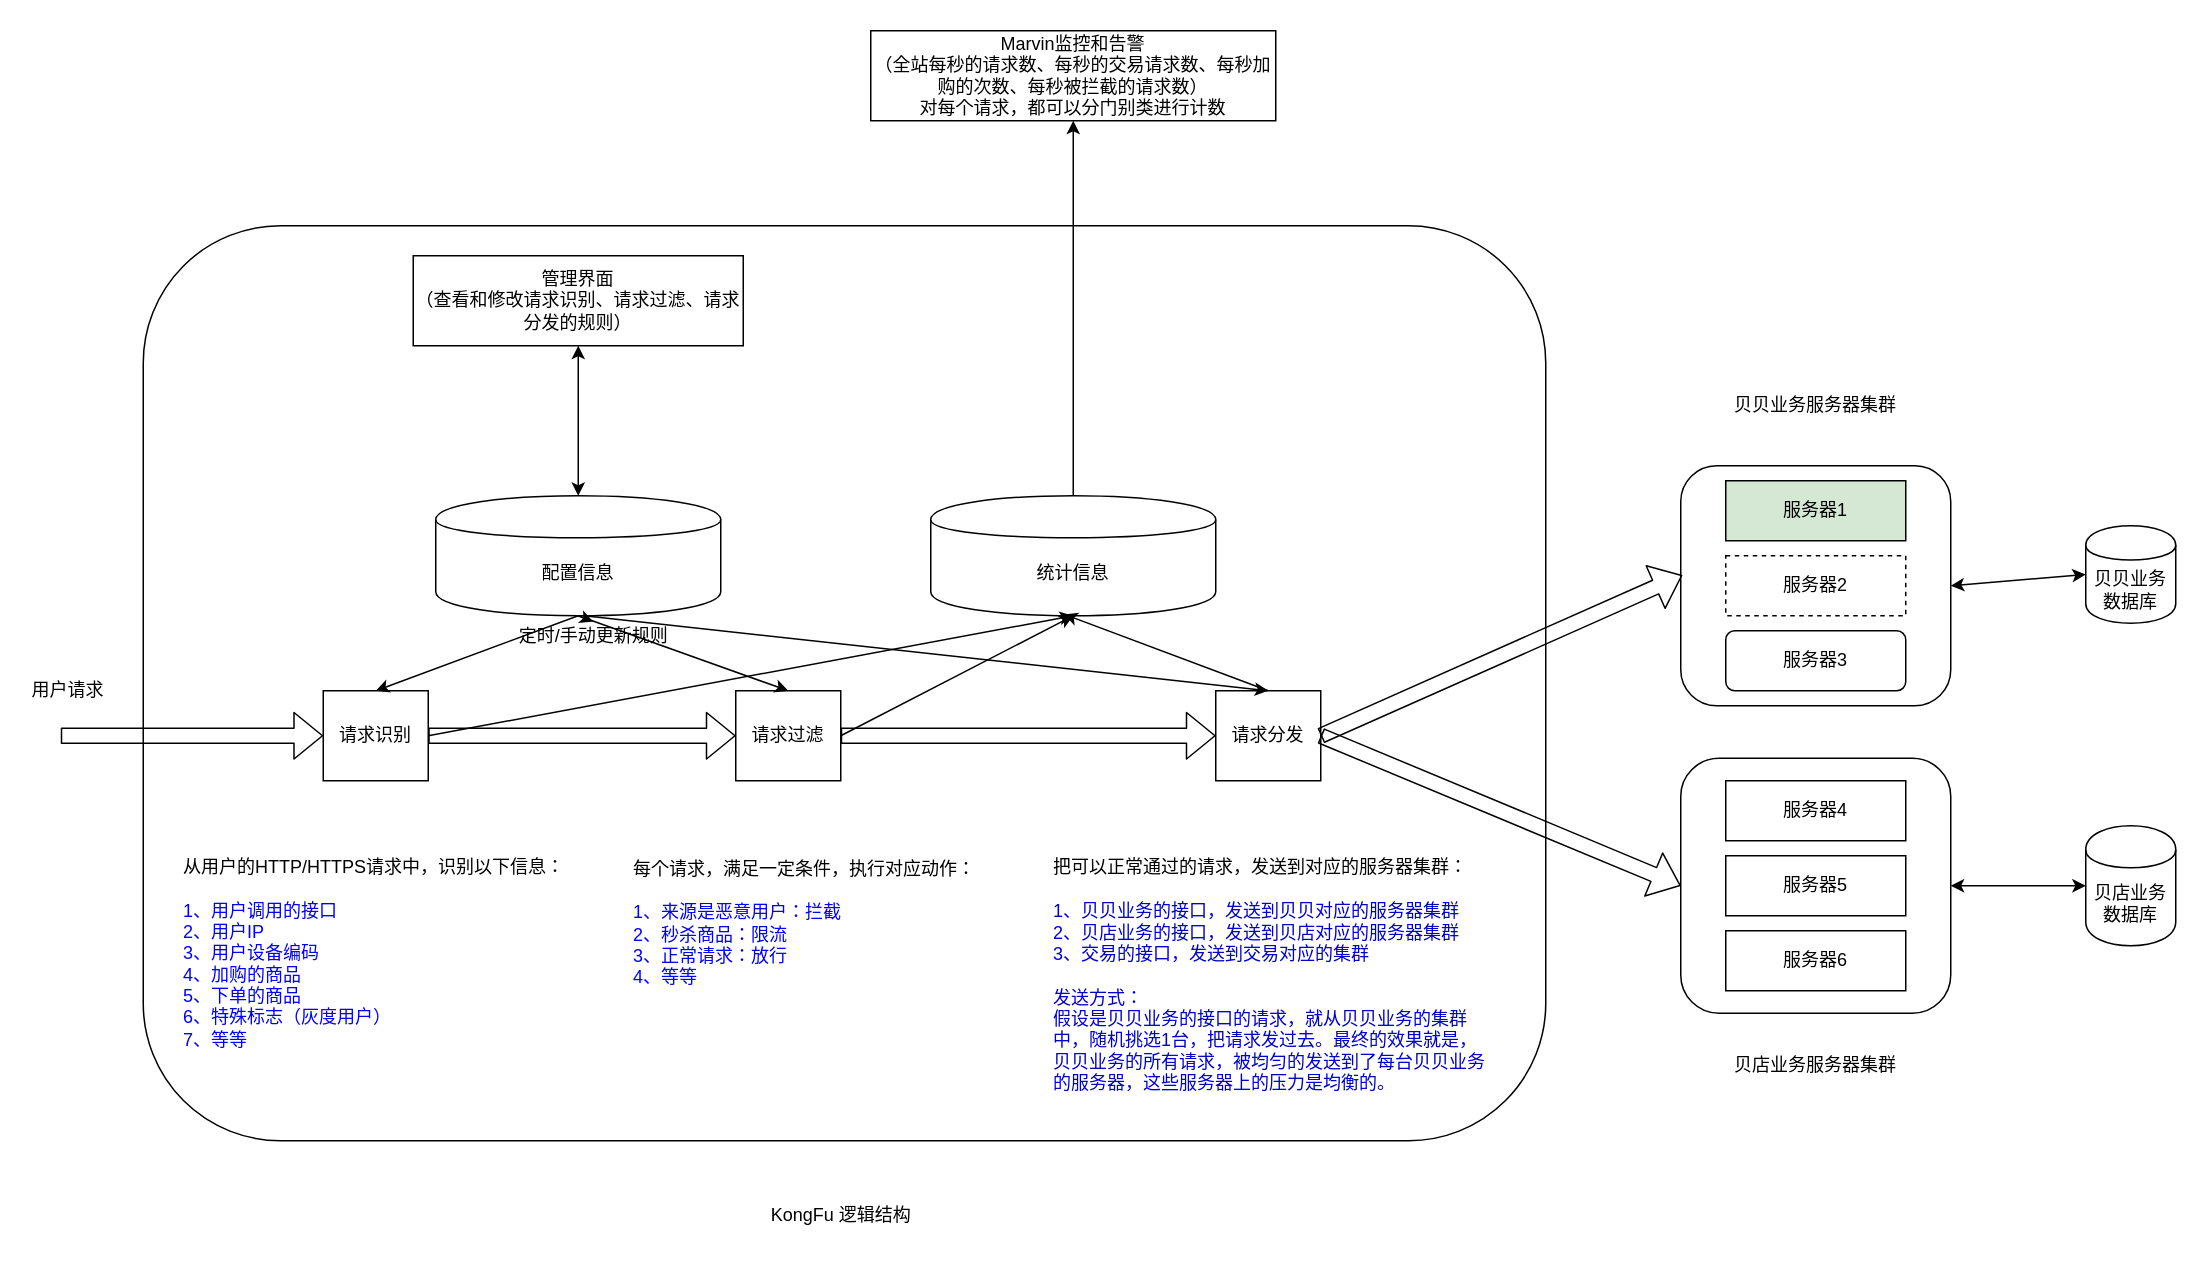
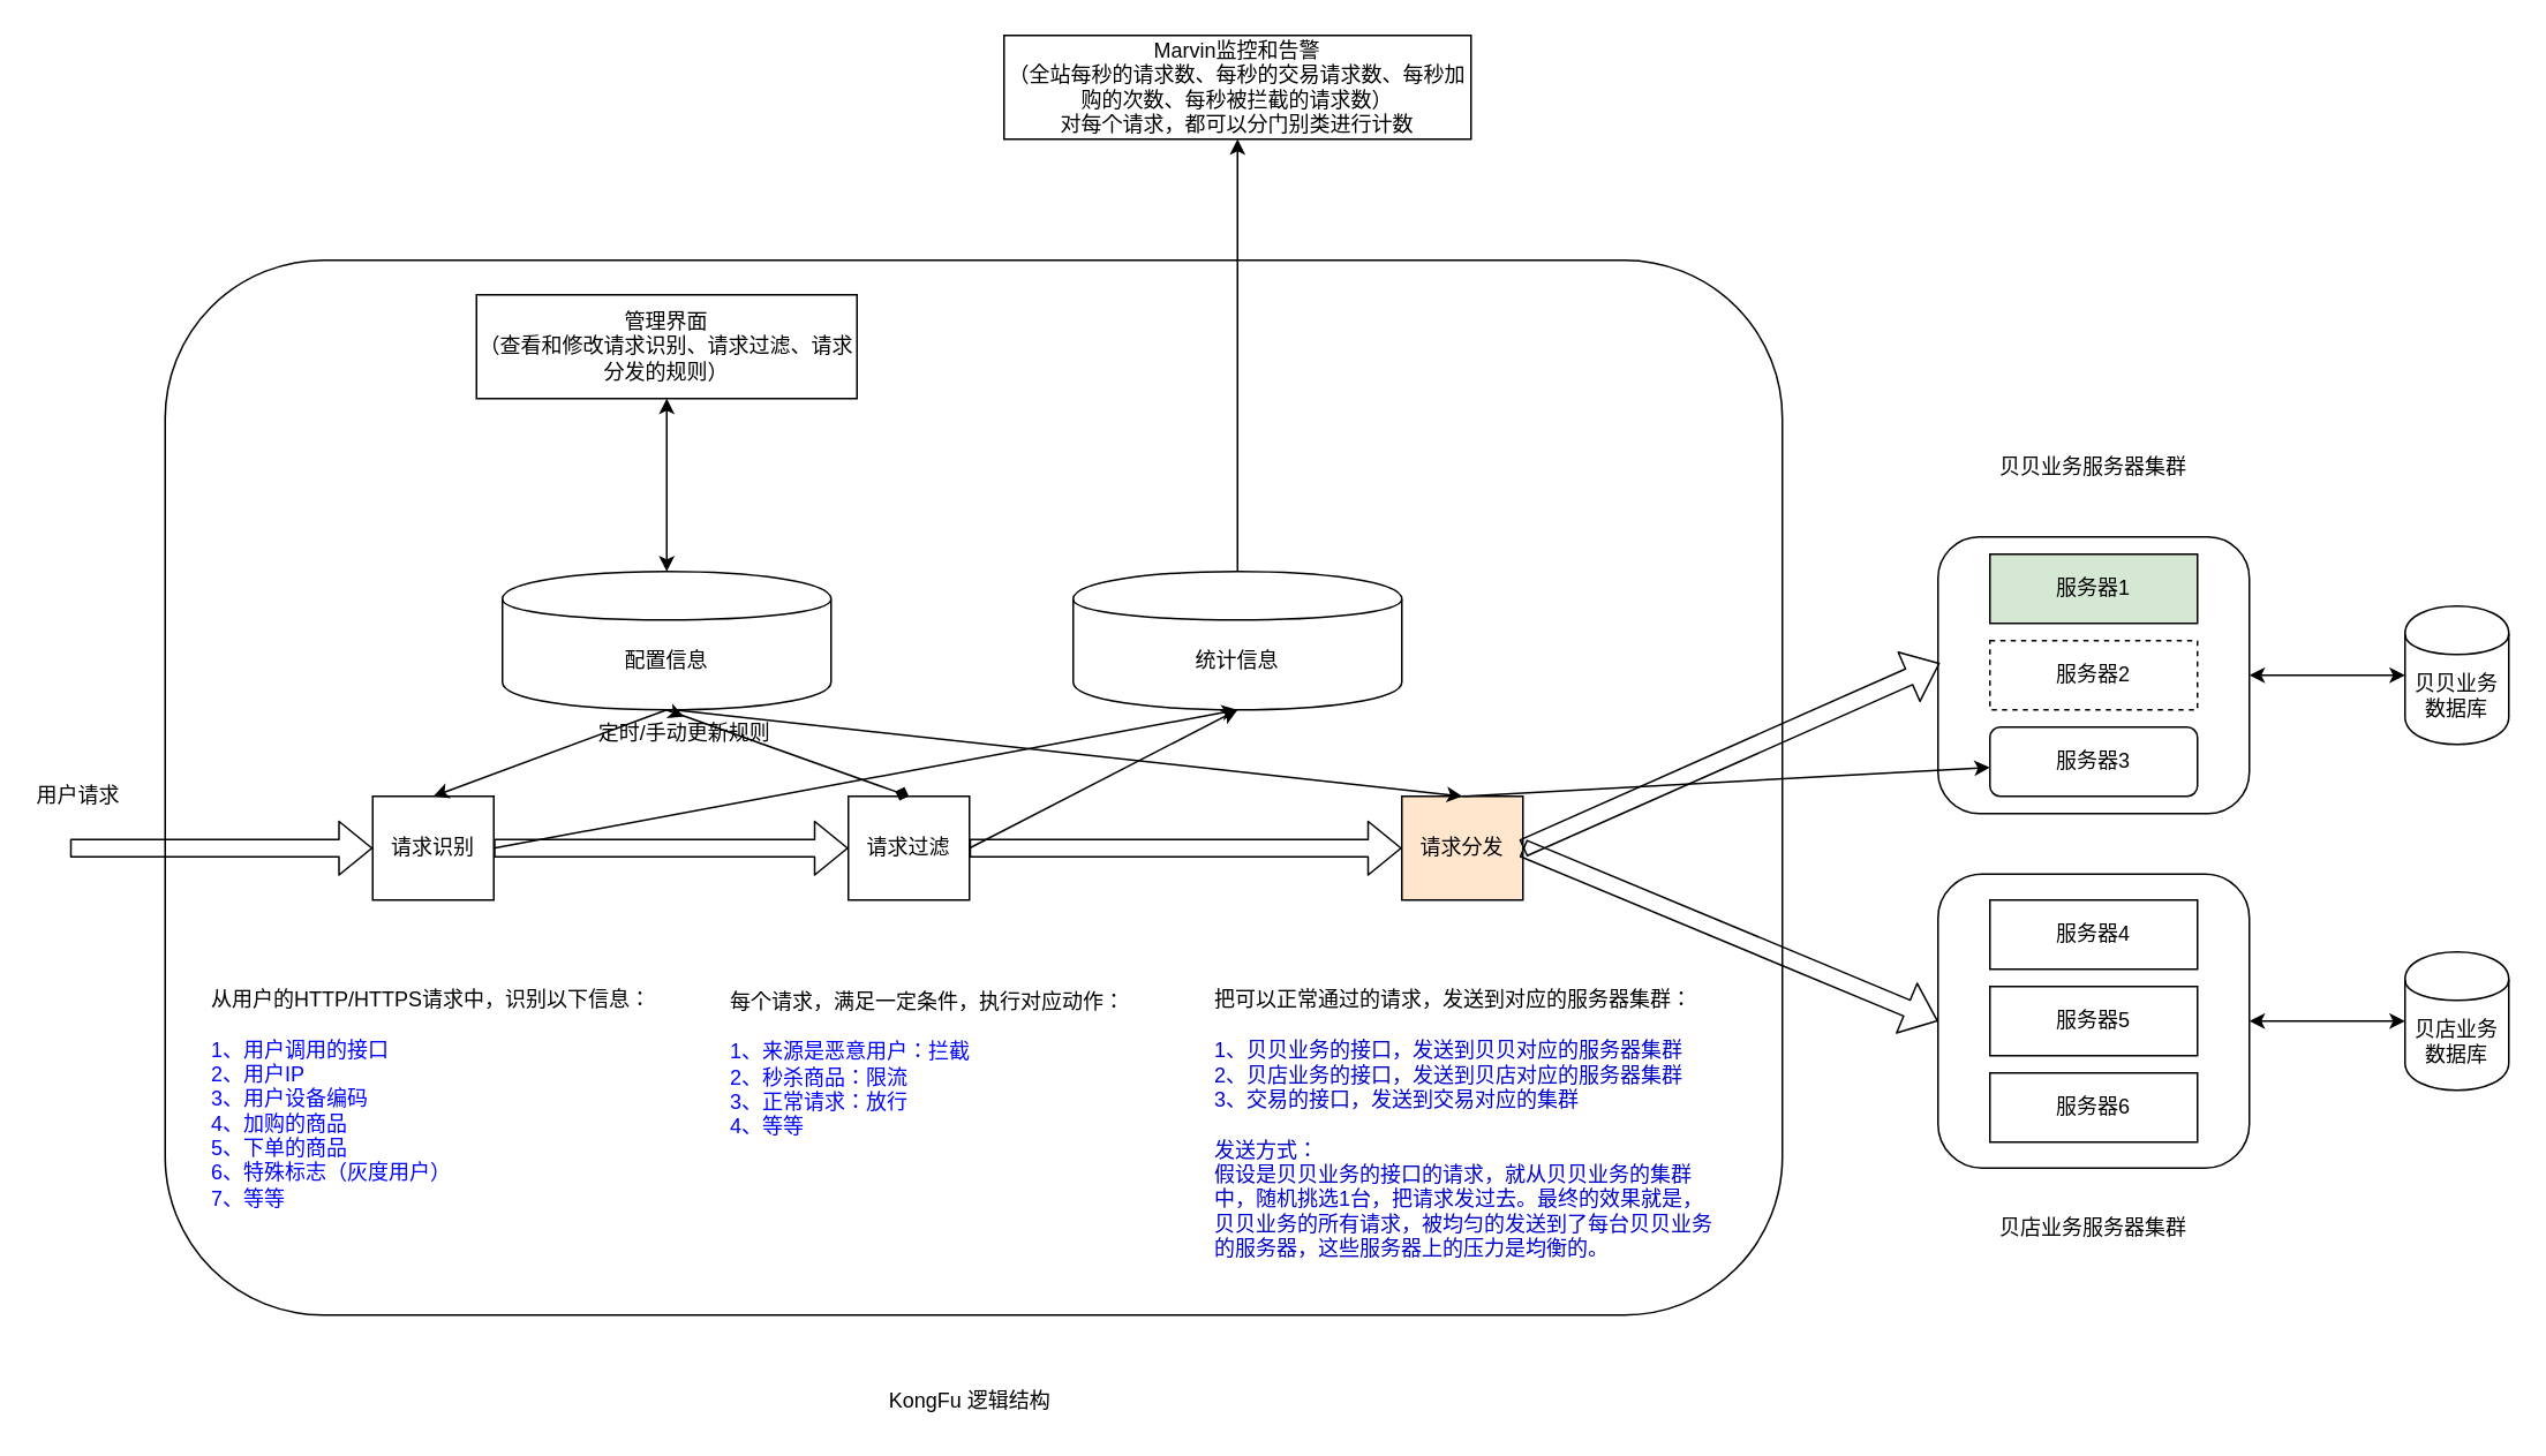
- <mxCell id="6" value="贝贝业务数据库" style="shape=cylinder;whiteSpace=wrap;html=1;boundedLbl=1;backgroundOutline=1;" vertex="1" parent="1"><mxGeometry x="1390" y="350" width="60" height="65" as="geometry" /></mxCell>
+ <mxCell id="6" value="贝贝业务数据库" style="shape=cylinder;whiteSpace=wrap;html=1;boundedLbl=1;backgroundOutline=1;" vertex="1" parent="1"><mxGeometry x="1390" y="350" width="60" height="80" as="geometry" /></mxCell>
- <mxCell id="41" value="" style="endArrow=classic;html=1;exitX=0.5;exitY=0;exitDx=0;exitDy=0;entryX=0.468;entryY=0.988;entryDx=0;entryDy=0;entryPerimeter=0;" edge="1" parent="1" source="17" target="23"><mxGeometry width="50" height="50" relative="1" as="geometry"><mxPoint x="570" y="500" as="sourcePoint" /><mxPoint x="710" y="420" as="targetPoint" /></mxGeometry></mxCell>
+ <mxCell id="41" value="" style="endArrow=classic;html=1;exitX=0.5;exitY=0;exitDx=0;exitDy=0;" edge="1" parent="1" source="17" target="10"><mxGeometry width="50" height="50" relative="1" as="geometry"><mxPoint x="570" y="500" as="sourcePoint" /><mxPoint x="710" y="420" as="targetPoint" /></mxGeometry></mxCell>
- <mxCell id="29" value="" style="endArrow=classic;html=1;entryX=0.5;entryY=0;entryDx=0;entryDy=0;exitX=0.5;exitY=1;exitDx=0;exitDy=0;" edge="1" parent="1" source="21" target="16"><mxGeometry width="50" height="50" relative="1" as="geometry"><mxPoint x="395" y="420" as="sourcePoint" /><mxPoint x="260" y="470" as="targetPoint" /></mxGeometry></mxCell>
+ <mxCell id="29" value="" style="endArrow=diamond;html=1;entryX=0.5;entryY=0;entryDx=0;entryDy=0;exitX=0.5;exitY=1;exitDx=0;exitDy=0;" edge="1" parent="1" source="21" target="16"><mxGeometry width="50" height="50" relative="1" as="geometry"><mxPoint x="395" y="420" as="sourcePoint" /><mxPoint x="260" y="470" as="targetPoint" /></mxGeometry></mxCell>
- <mxCell id="17" value="请求分发" style="rounded=0;whiteSpace=wrap;html=1;" vertex="1" parent="1"><mxGeometry x="810" y="460" width="70" height="60" as="geometry" /></mxCell>
+ <mxCell id="17" value="请求分发" style="rounded=0;whiteSpace=wrap;html=1;fillColor=#ffe6cc;" vertex="1" parent="1"><mxGeometry x="810" y="460" width="70" height="60" as="geometry" /></mxCell>
